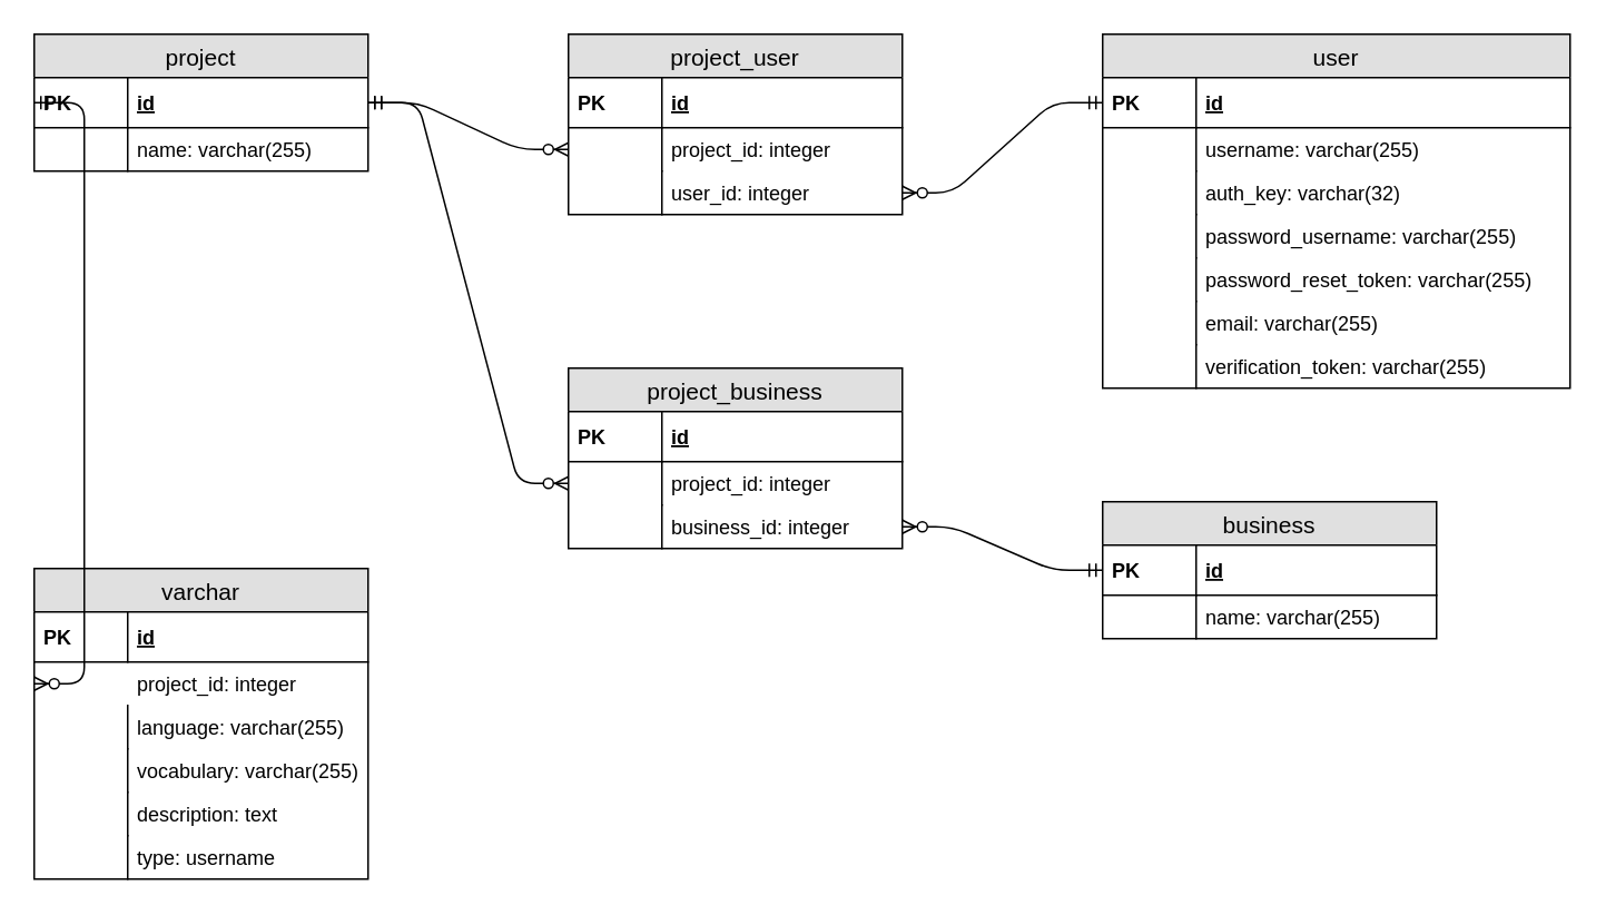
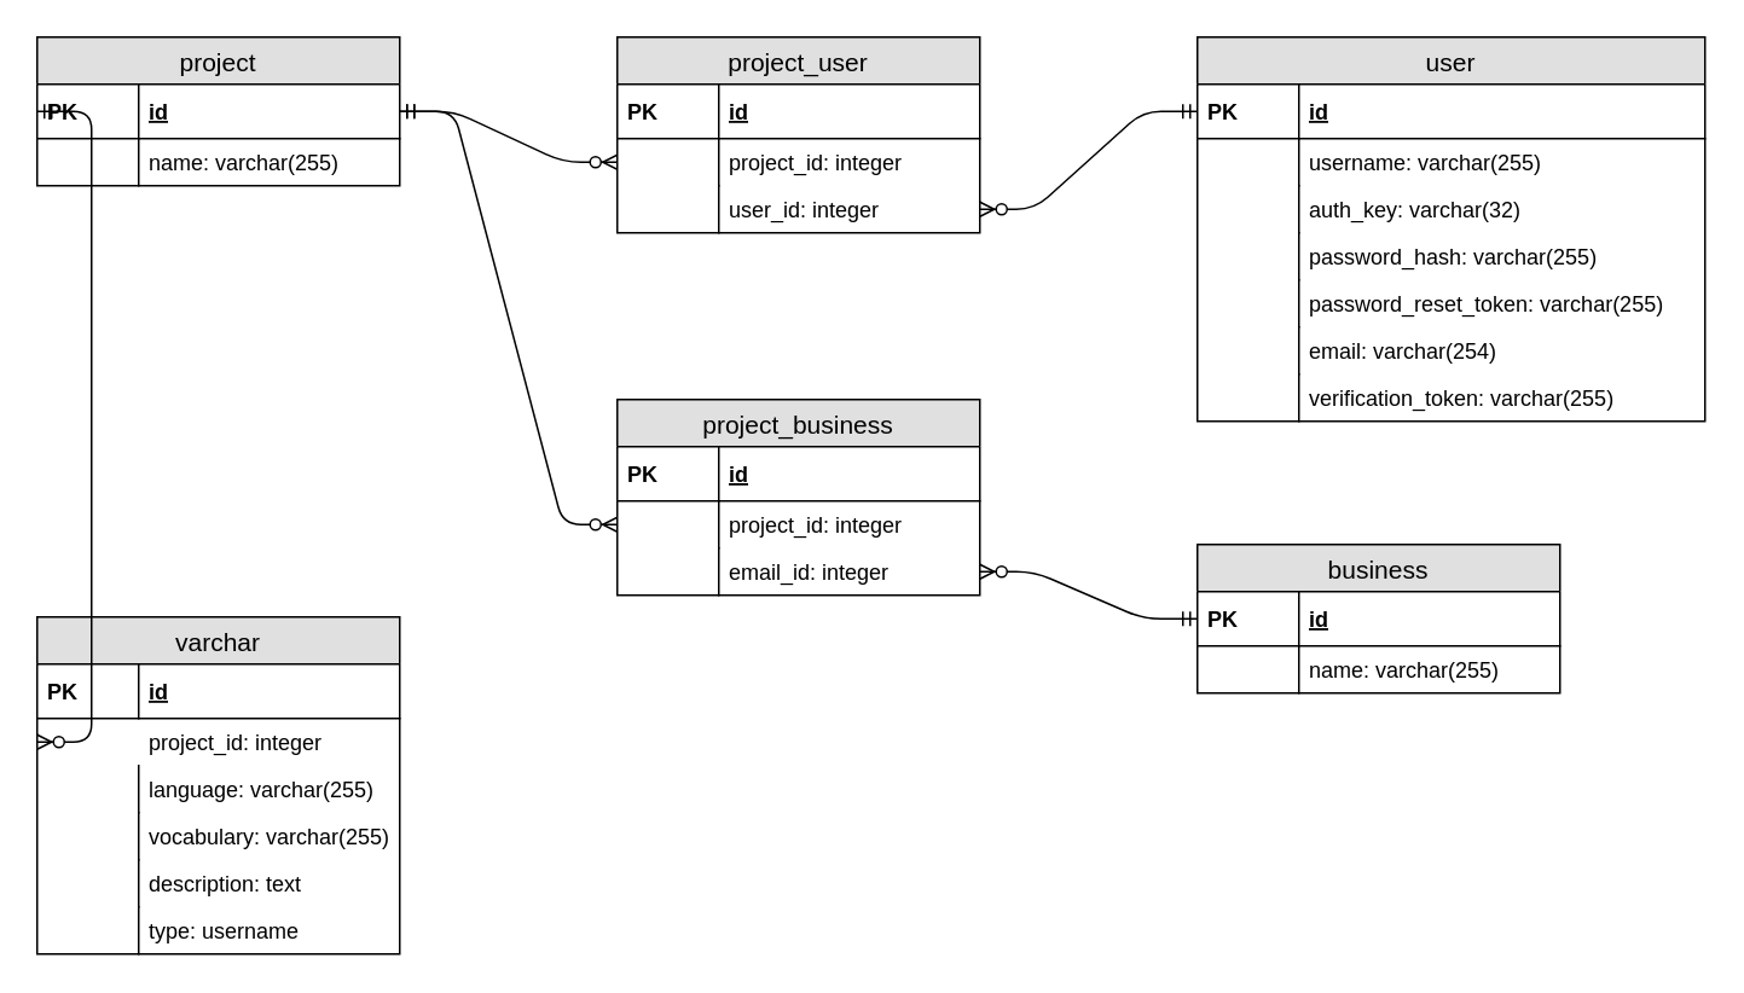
- <mxCell id="14" value="password_username: varchar(255)" style="shape=partialRectangle;top=0;left=0;right=0;bottom=0;align=left;verticalAlign=top;fillColor=none;spacingLeft=60;spacingRight=4;overflow=hidden;rotatable=0;points=[[0,0.5],[1,0.5]];portConstraint=eastwest;dropTarget=0;fontSize=12;" vertex="1" parent="7"><mxGeometry y="108" width="280" height="26" as="geometry" /></mxCell>
+ <mxCell id="14" value="password_hash: varchar(255)" style="shape=partialRectangle;top=0;left=0;right=0;bottom=0;align=left;verticalAlign=top;fillColor=none;spacingLeft=60;spacingRight=4;overflow=hidden;rotatable=0;points=[[0,0.5],[1,0.5]];portConstraint=eastwest;dropTarget=0;fontSize=12;" vertex="1" parent="7"><mxGeometry y="108" width="280" height="26" as="geometry" /></mxCell>
- <mxCell id="18" value="email: varchar(255)" style="shape=partialRectangle;top=0;left=0;right=0;bottom=0;align=left;verticalAlign=top;fillColor=none;spacingLeft=60;spacingRight=4;overflow=hidden;rotatable=0;points=[[0,0.5],[1,0.5]];portConstraint=eastwest;dropTarget=0;fontSize=12;" vertex="1" parent="7"><mxGeometry y="160" width="280" height="26" as="geometry" /></mxCell>
+ <mxCell id="18" value="email: varchar(254)" style="shape=partialRectangle;top=0;left=0;right=0;bottom=0;align=left;verticalAlign=top;fillColor=none;spacingLeft=60;spacingRight=4;overflow=hidden;rotatable=0;points=[[0,0.5],[1,0.5]];portConstraint=eastwest;dropTarget=0;fontSize=12;" vertex="1" parent="7"><mxGeometry y="160" width="280" height="26" as="geometry" /></mxCell>
- <mxCell id="54" value="business_id: integer" style="shape=partialRectangle;top=0;left=0;right=0;bottom=0;align=left;verticalAlign=top;fillColor=none;spacingLeft=60;spacingRight=4;overflow=hidden;rotatable=0;points=[[0,0.5],[1,0.5]];portConstraint=eastwest;dropTarget=0;fontSize=12;" vertex="1" parent="49"><mxGeometry y="82" width="200" height="26" as="geometry" /></mxCell>
+ <mxCell id="54" value="email_id: integer" style="shape=partialRectangle;top=0;left=0;right=0;bottom=0;align=left;verticalAlign=top;fillColor=none;spacingLeft=60;spacingRight=4;overflow=hidden;rotatable=0;points=[[0,0.5],[1,0.5]];portConstraint=eastwest;dropTarget=0;fontSize=12;" vertex="1" parent="49"><mxGeometry y="82" width="200" height="26" as="geometry" /></mxCell>
